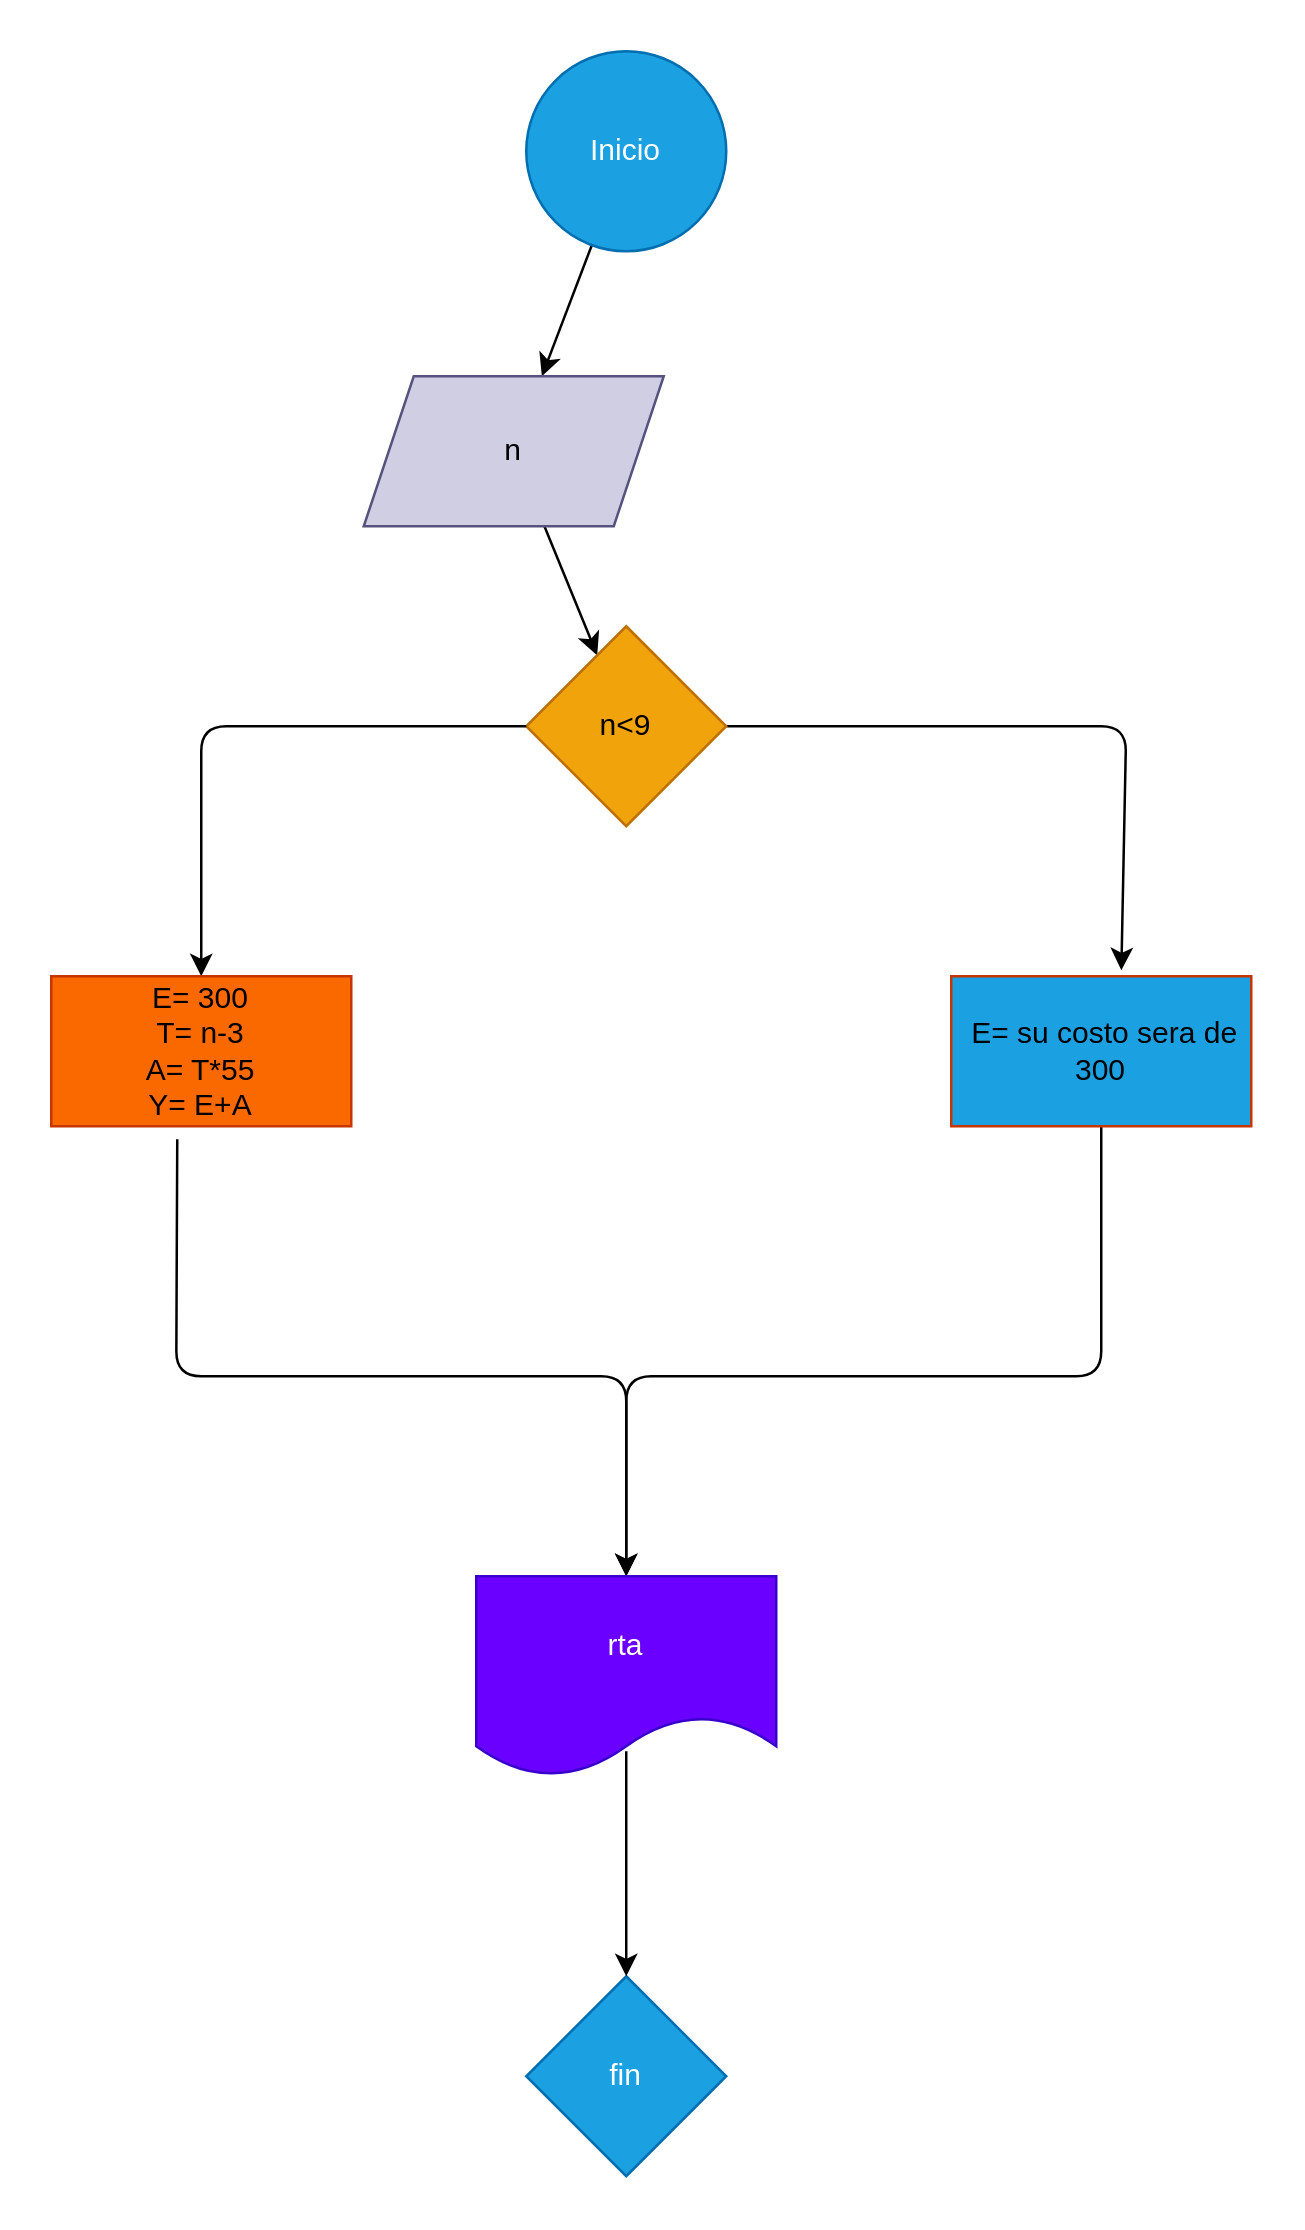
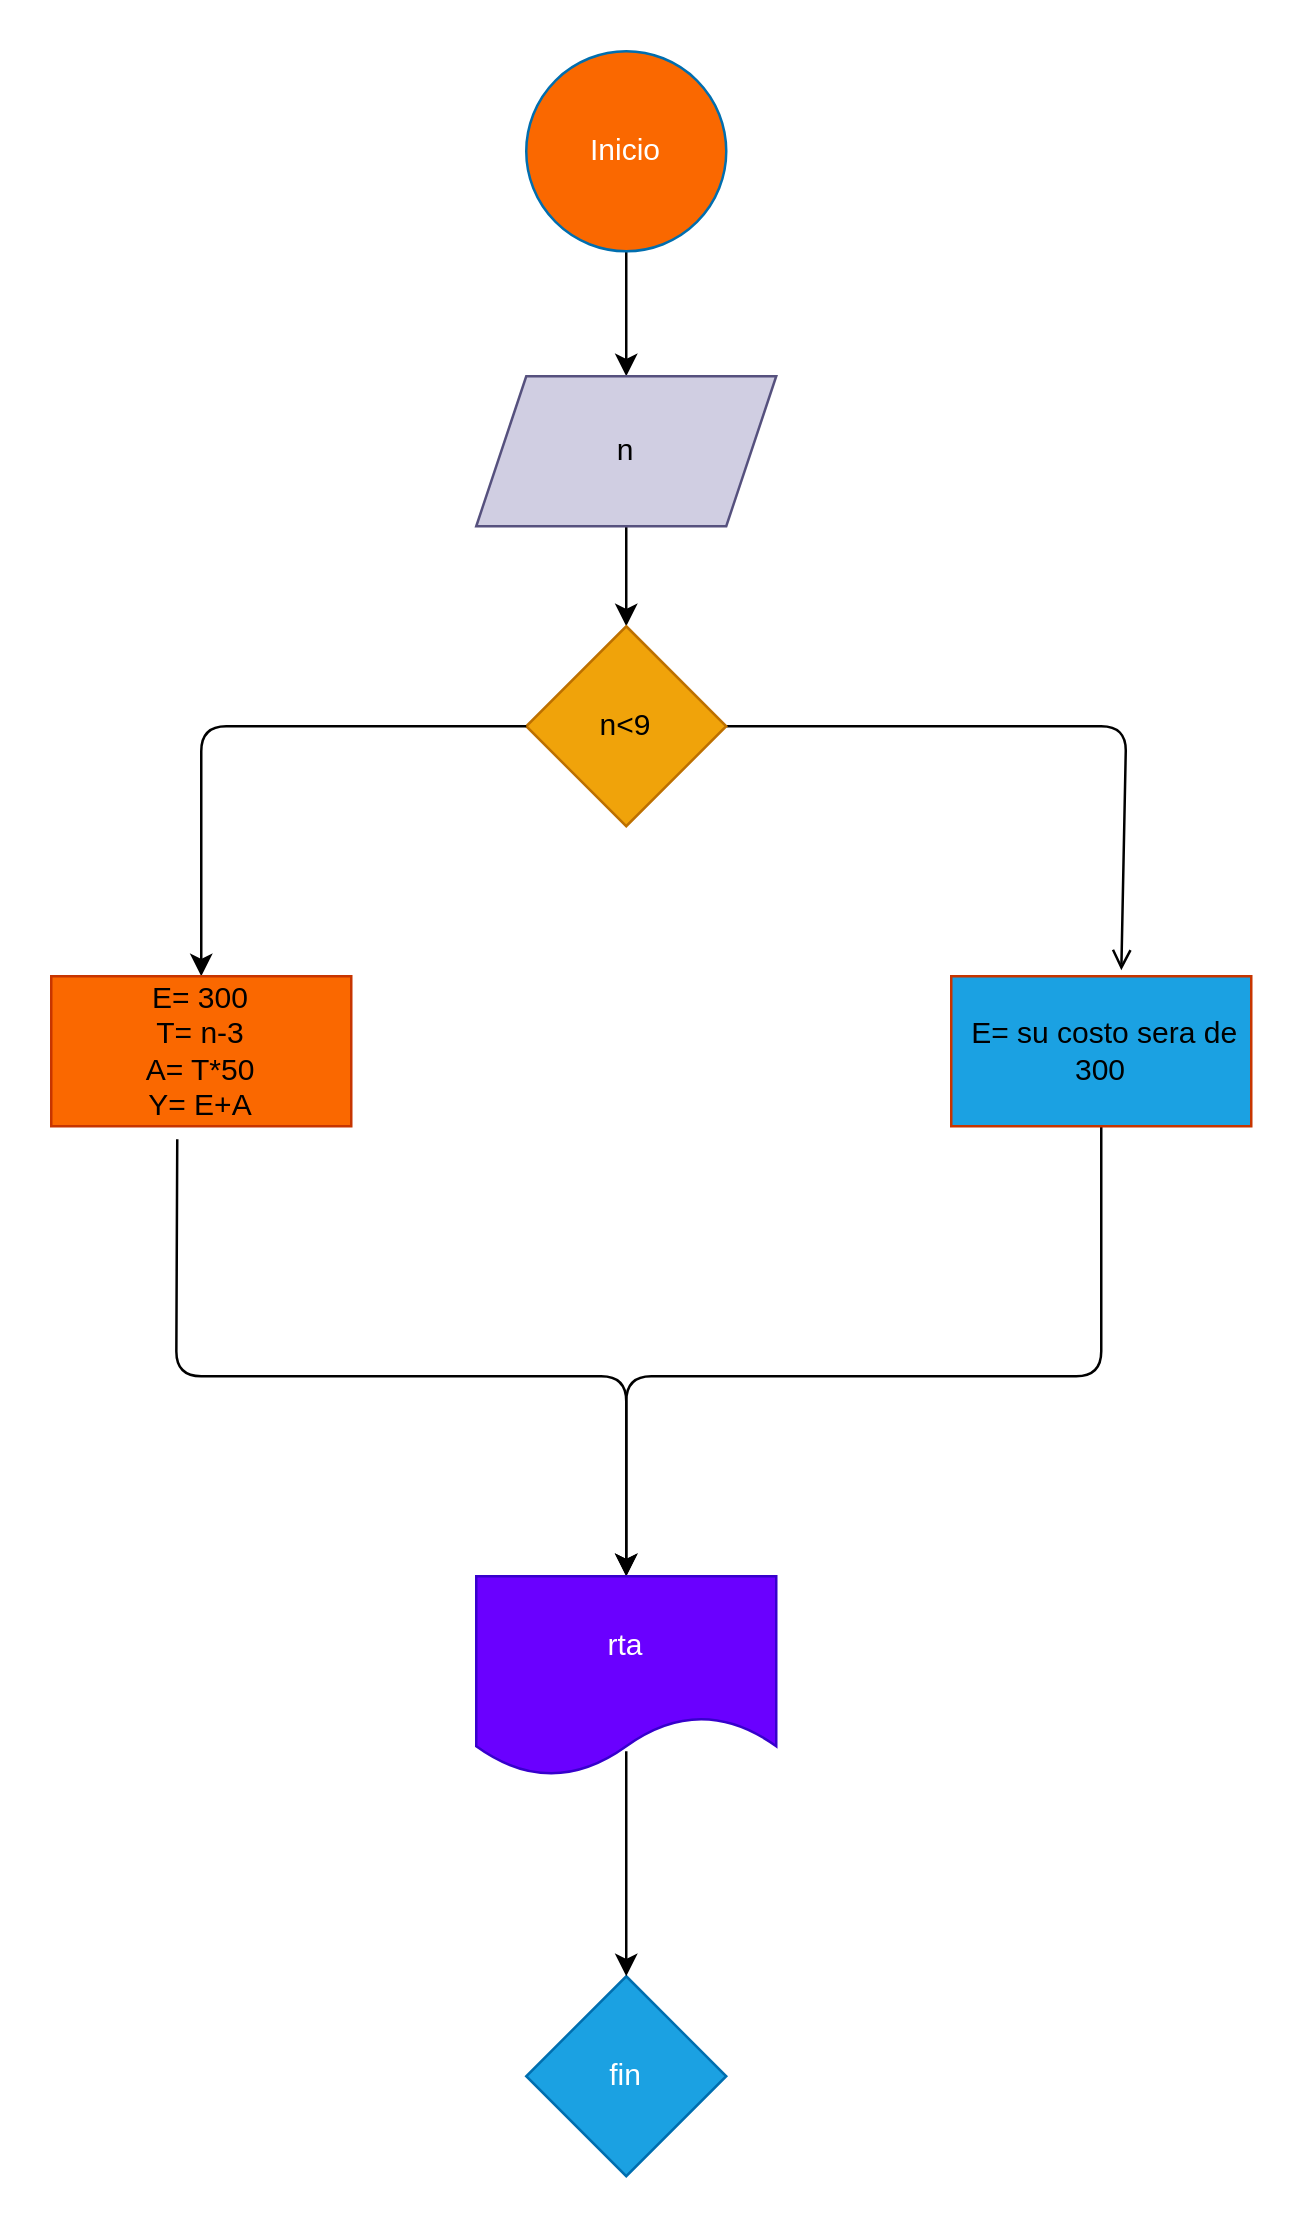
- <mxCell id="3" value="Inicio" style="ellipse;whiteSpace=wrap;html=1;fillColor=#1ba1e2;fontColor=#ffffff;strokeColor=#006EAF;" vertex="1" parent="1"><mxGeometry x="210" y="20" width="80" height="80" as="geometry" /></mxCell>
+ <mxCell id="3" value="Inicio" style="ellipse;whiteSpace=wrap;html=1;fillColor=#fa6800;fontColor=#ffffff;strokeColor=#006EAF;" vertex="1" parent="1"><mxGeometry x="210" y="20" width="80" height="80" as="geometry" /></mxCell>
- <mxCell id="5" value="n" style="shape=parallelogram;perimeter=parallelogramPerimeter;whiteSpace=wrap;html=1;fixedSize=1;fillColor=#d0cee2;strokeColor=#56517e;" vertex="1" parent="1"><mxGeometry x="145" y="150" width="120" height="60" as="geometry" /></mxCell>
+ <mxCell id="5" value="n" style="shape=parallelogram;perimeter=parallelogramPerimeter;whiteSpace=wrap;html=1;fixedSize=1;fillColor=#d0cee2;strokeColor=#56517e;" vertex="1" parent="1"><mxGeometry x="190" y="150" width="120" height="60" as="geometry" /></mxCell>
- <mxCell id="6" value="" style="edgeStyle=none;html=1;entryX=0.567;entryY=-0.04;entryDx=0;entryDy=0;entryPerimeter=0;" edge="1" parent="1" source="7" target="9"><mxGeometry relative="1" as="geometry"><Array as="points"><mxPoint x="450" y="290" /></Array></mxGeometry></mxCell>
+ <mxCell id="6" value="" style="edgeStyle=none;html=1;entryX=0.567;entryY=-0.04;entryDx=0;entryDy=0;entryPerimeter=0;endArrow=open;" edge="1" parent="1" source="7" target="9"><mxGeometry relative="1" as="geometry"><Array as="points"><mxPoint x="450" y="290" /></Array></mxGeometry></mxCell>
- <mxCell id="11" value="E= 300&lt;br&gt;T= n-3&lt;br&gt;A= T*55&lt;br&gt;Y= E+A" style="whiteSpace=wrap;html=1;fillColor=#fa6800;fontColor=#000000;strokeColor=#C73500;" vertex="1" parent="1"><mxGeometry x="20" y="390" width="120" height="60" as="geometry" /></mxCell>
+ <mxCell id="11" value="E= 300&lt;br&gt;T= n-3&lt;br&gt;A= T*50&lt;br&gt;Y= E+A" style="whiteSpace=wrap;html=1;fillColor=#fa6800;fontColor=#000000;strokeColor=#C73500;" vertex="1" parent="1"><mxGeometry x="20" y="390" width="120" height="60" as="geometry" /></mxCell>
